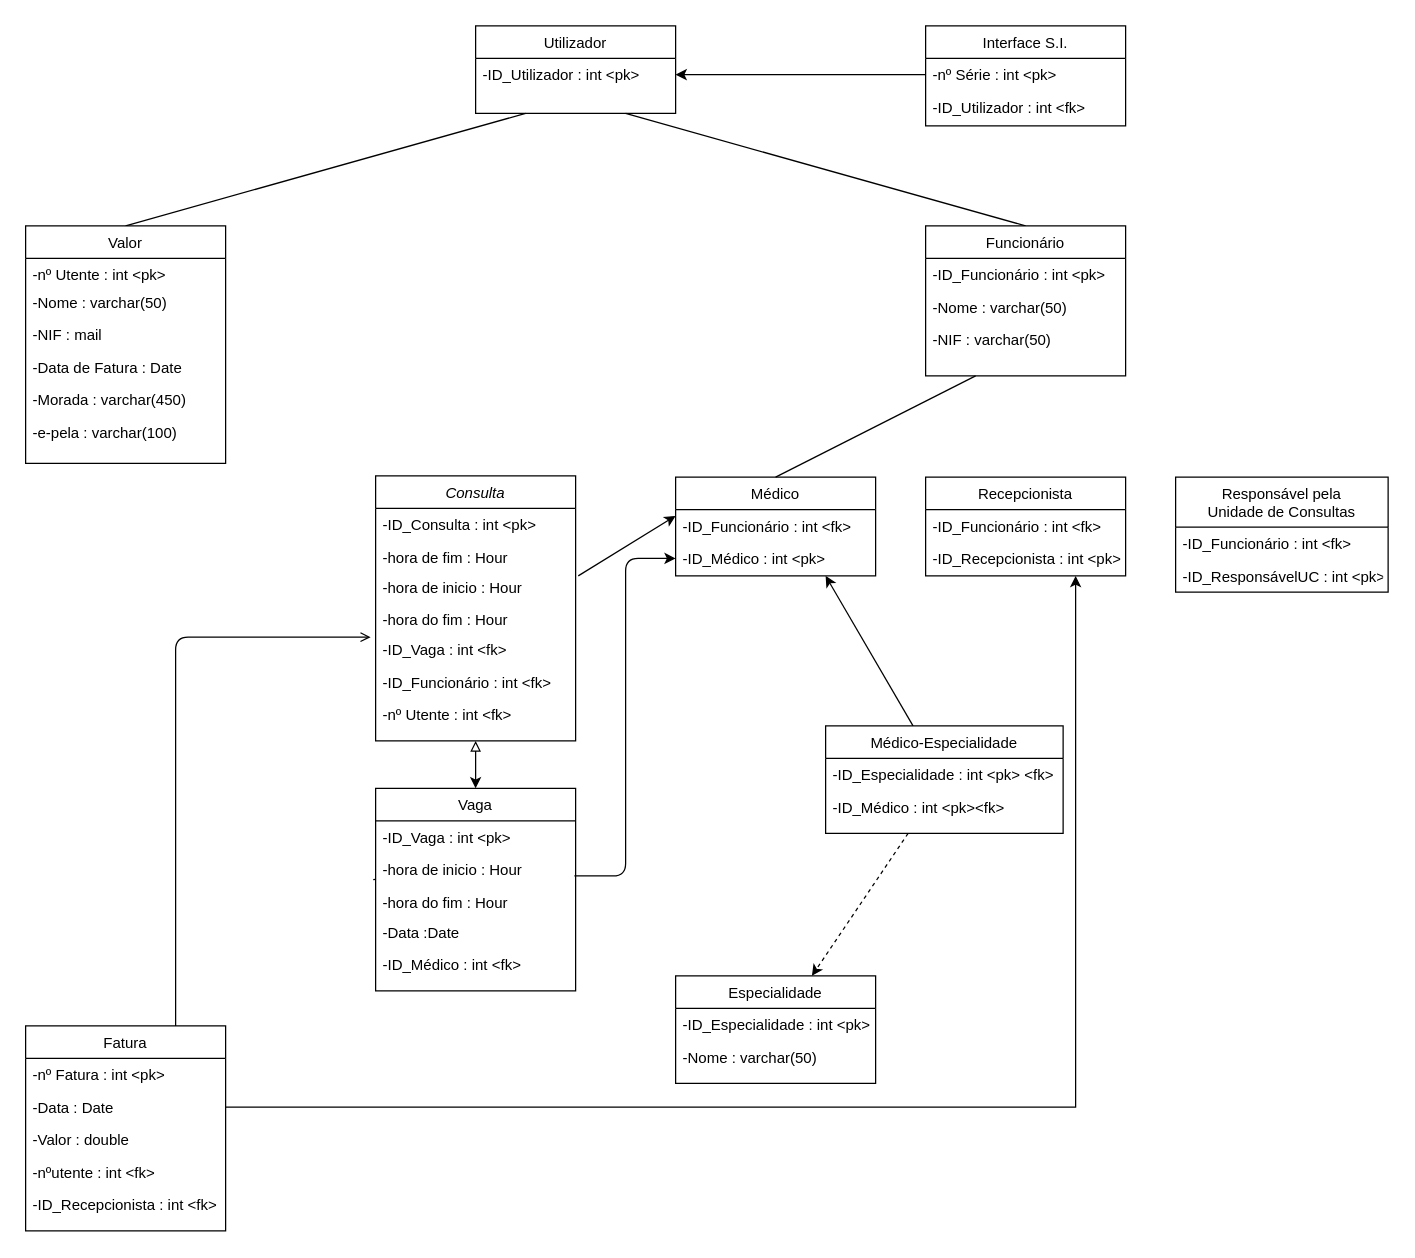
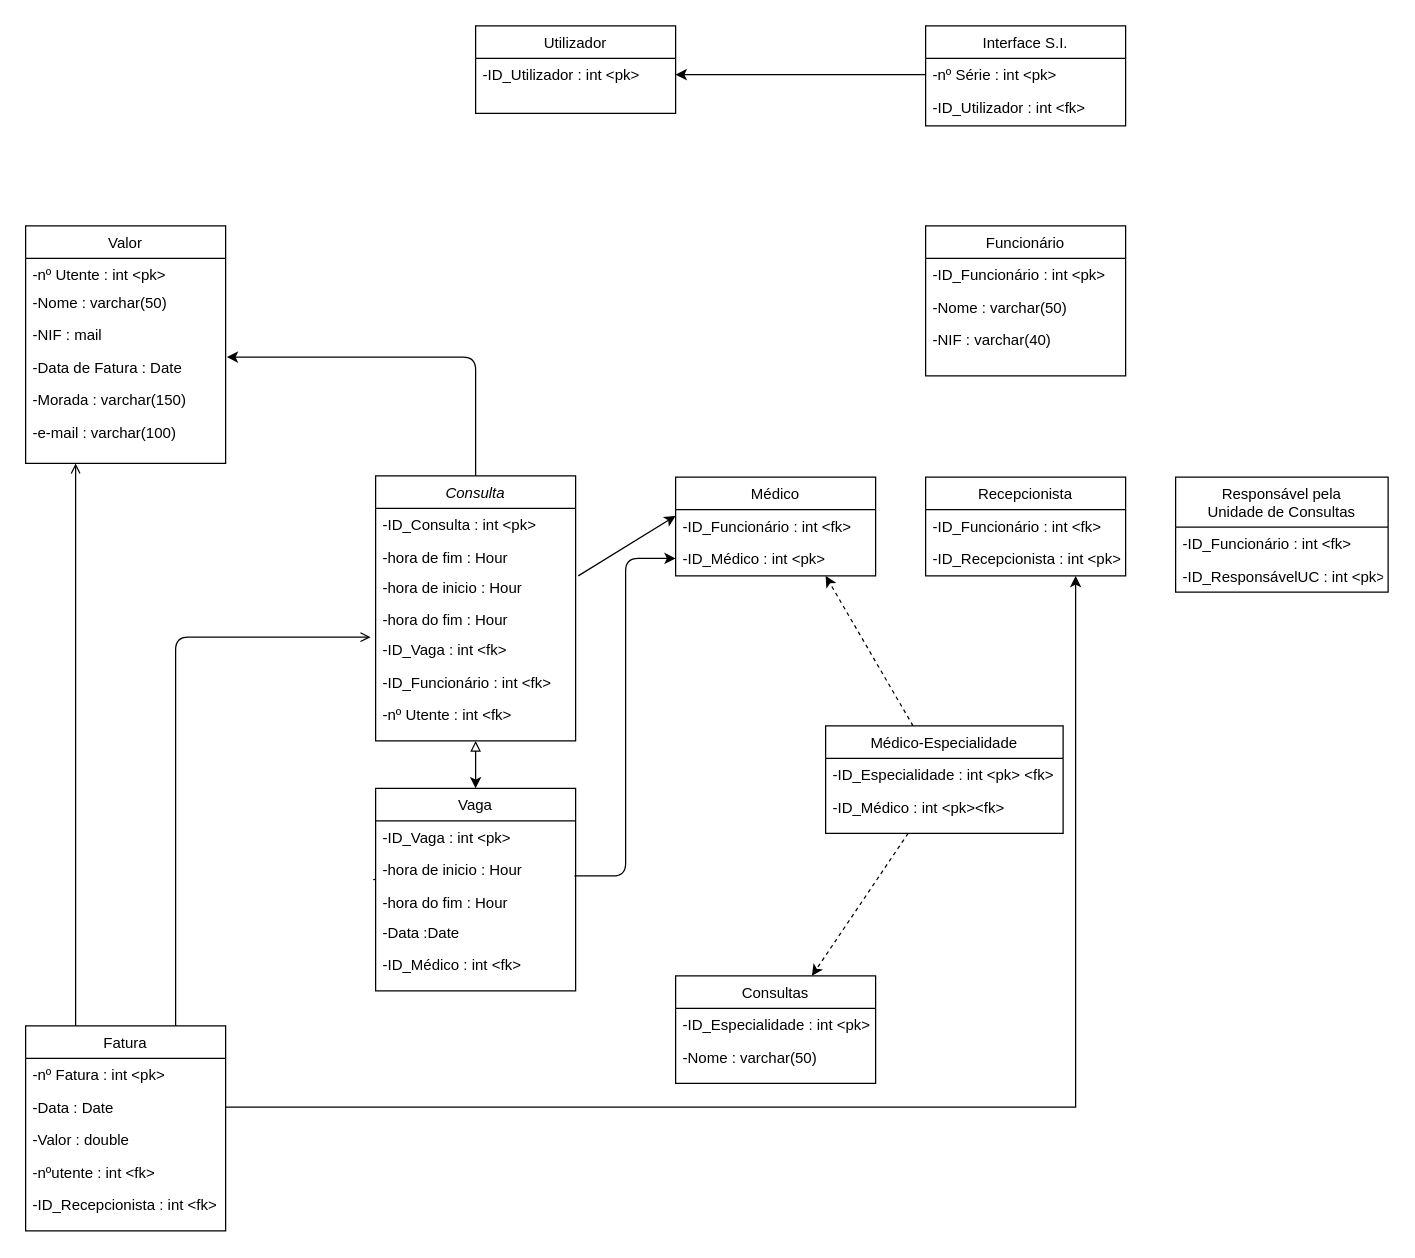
- <mxCell id="19" style="rounded=0;orthogonalLoop=1;jettySize=auto;html=1;endArrow=none;endFill=0;exitX=0.5;exitY=0;exitDx=0;exitDy=0;entryX=0.75;entryY=1;entryDx=0;entryDy=0;" parent="1" source="20" target="25" edge="1"><mxGeometry relative="1" as="geometry"><mxPoint x="570" y="170" as="sourcePoint" /><mxPoint x="498.08" y="-1.998" as="targetPoint" /></mxGeometry></mxCell>
- <mxCell id="5" style="rounded=0;orthogonalLoop=1;jettySize=auto;html=1;endArrow=none;endFill=0;exitX=0.5;exitY=0;exitDx=0;exitDy=0;entryX=0.25;entryY=1;entryDx=0;entryDy=0;" parent="1" source="6" target="25" edge="1"><mxGeometry relative="1" as="geometry"><mxPoint x="420.96" y="-3.012" as="targetPoint" /></mxGeometry></mxCell>
- <mxCell id="23" value="-NIF : varchar(50)" style="text;align=left;verticalAlign=top;spacingLeft=4;spacingRight=4;overflow=hidden;rotatable=0;points=[[0,0.5],[1,0.5]];portConstraint=eastwest;" parent="20" vertex="1"><mxGeometry y="78" width="160" height="26" as="geometry" /></mxCell>
+ <mxCell id="23" value="-NIF : varchar(40)" style="text;align=left;verticalAlign=top;spacingLeft=4;spacingRight=4;overflow=hidden;rotatable=0;points=[[0,0.5],[1,0.5]];portConstraint=eastwest;" parent="20" vertex="1"><mxGeometry y="78" width="160" height="26" as="geometry" /></mxCell>
+ <mxCell id="49" value="" style="endArrow=classic;html=1;exitX=0.5;exitY=0;exitDx=0;exitDy=0;edgeStyle=orthogonalEdgeStyle;startArrow=none;startFill=0;endFill=1;entryX=1.006;entryY=0.192;entryDx=0;entryDy=0;entryPerimeter=0;" parent="1" source="40" target="10" edge="1"><mxGeometry width="50" height="50" relative="1" as="geometry"><mxPoint x="301" y="510" as="sourcePoint" /><mxPoint x="190" y="293" as="targetPoint" /><Array as="points"><mxPoint x="380" y="285" /></Array></mxGeometry></mxCell>
- <mxCell id="11" value="-Morada : varchar(450)" style="text;align=left;verticalAlign=top;spacingLeft=4;spacingRight=4;overflow=hidden;rotatable=0;points=[[0,0.5],[1,0.5]];portConstraint=eastwest;rounded=0;shadow=0;html=0;" parent="6" vertex="1"><mxGeometry y="126" width="160" height="26" as="geometry" /></mxCell>
+ <mxCell id="11" value="-Morada : varchar(150)" style="text;align=left;verticalAlign=top;spacingLeft=4;spacingRight=4;overflow=hidden;rotatable=0;points=[[0,0.5],[1,0.5]];portConstraint=eastwest;rounded=0;shadow=0;html=0;" parent="6" vertex="1"><mxGeometry y="126" width="160" height="26" as="geometry" /></mxCell>
- <mxCell id="24" value="" style="endArrow=none;html=1;exitX=0.5;exitY=0;exitDx=0;exitDy=0;endFill=0;entryX=0.25;entryY=1;entryDx=0;entryDy=0;" parent="1" source="2" target="20" edge="1"><mxGeometry width="50" height="50" relative="1" as="geometry"><mxPoint x="500" y="270" as="sourcePoint" /><mxPoint x="580" y="380" as="targetPoint" /></mxGeometry></mxCell>
- <mxCell id="12" value="-e-pela : varchar(100)" style="text;align=left;verticalAlign=top;spacingLeft=4;spacingRight=4;overflow=hidden;rotatable=0;points=[[0,0.5],[1,0.5]];portConstraint=eastwest;rounded=0;shadow=0;html=0;" parent="6" vertex="1"><mxGeometry y="152" width="160" height="30" as="geometry" /></mxCell>
+ <mxCell id="12" value="-e-mail : varchar(100)" style="text;align=left;verticalAlign=top;spacingLeft=4;spacingRight=4;overflow=hidden;rotatable=0;points=[[0,0.5],[1,0.5]];portConstraint=eastwest;rounded=0;shadow=0;html=0;" parent="6" vertex="1"><mxGeometry y="152" width="160" height="30" as="geometry" /></mxCell>
- <mxCell id="62" style="rounded=0;orthogonalLoop=1;jettySize=auto;html=1;entryX=0.75;entryY=1;entryDx=0;entryDy=0;startArrow=none;startFill=0;endArrow=classic;endFill=1;" parent="1" source="64" target="2" edge="1"><mxGeometry relative="1" as="geometry" /></mxCell>
+ <mxCell id="62" style="rounded=0;orthogonalLoop=1;jettySize=auto;html=1;entryX=0.75;entryY=1;entryDx=0;entryDy=0;startArrow=none;startFill=0;endArrow=classic;endFill=1;dashed=1;" parent="1" source="64" target="2" edge="1"><mxGeometry relative="1" as="geometry" /></mxCell>
+ <mxCell id="33" value="" style="endArrow=open;html=1;entryX=0.25;entryY=1;entryDx=0;entryDy=0;exitX=0.25;exitY=0;exitDx=0;exitDy=0;endFill=0;" parent="1" source="27" target="6" edge="1"><mxGeometry width="50" height="50" relative="1" as="geometry"><mxPoint x="100" y="777" as="sourcePoint" /><mxPoint x="480" y="590" as="targetPoint" /></mxGeometry></mxCell>
- <mxCell id="37" value="Especialidade" style="swimlane;fontStyle=0;align=center;verticalAlign=top;childLayout=stackLayout;horizontal=1;startSize=26;horizontalStack=0;resizeParent=1;resizeLast=0;collapsible=1;marginBottom=0;rounded=0;shadow=0;strokeWidth=1;" parent="1" vertex="1"><mxGeometry x="540" y="780" width="160" height="86" as="geometry"><mxRectangle x="340" y="380" width="170" height="26" as="alternateBounds" /></mxGeometry></mxCell>
+ <mxCell id="37" value="Consultas" style="swimlane;fontStyle=0;align=center;verticalAlign=top;childLayout=stackLayout;horizontal=1;startSize=26;horizontalStack=0;resizeParent=1;resizeLast=0;collapsible=1;marginBottom=0;rounded=0;shadow=0;strokeWidth=1;" parent="1" vertex="1"><mxGeometry x="540" y="780" width="160" height="86" as="geometry"><mxRectangle x="340" y="380" width="170" height="26" as="alternateBounds" /></mxGeometry></mxCell>
